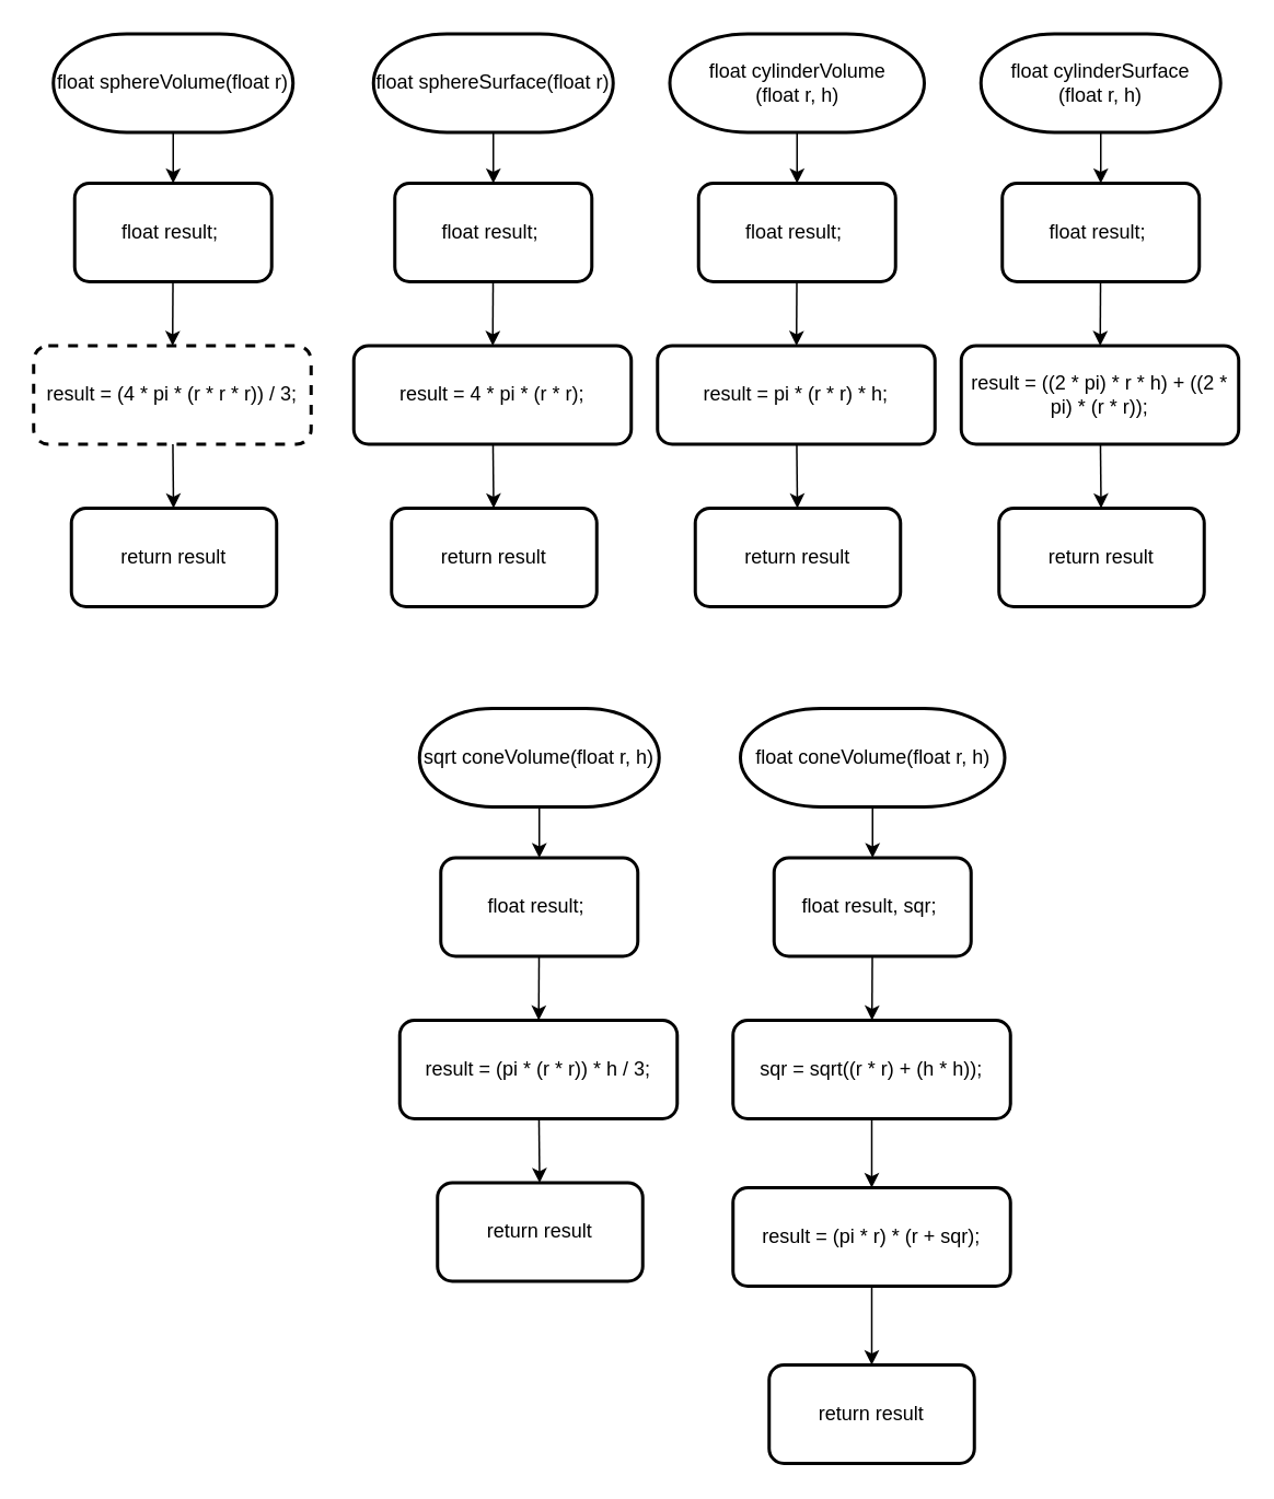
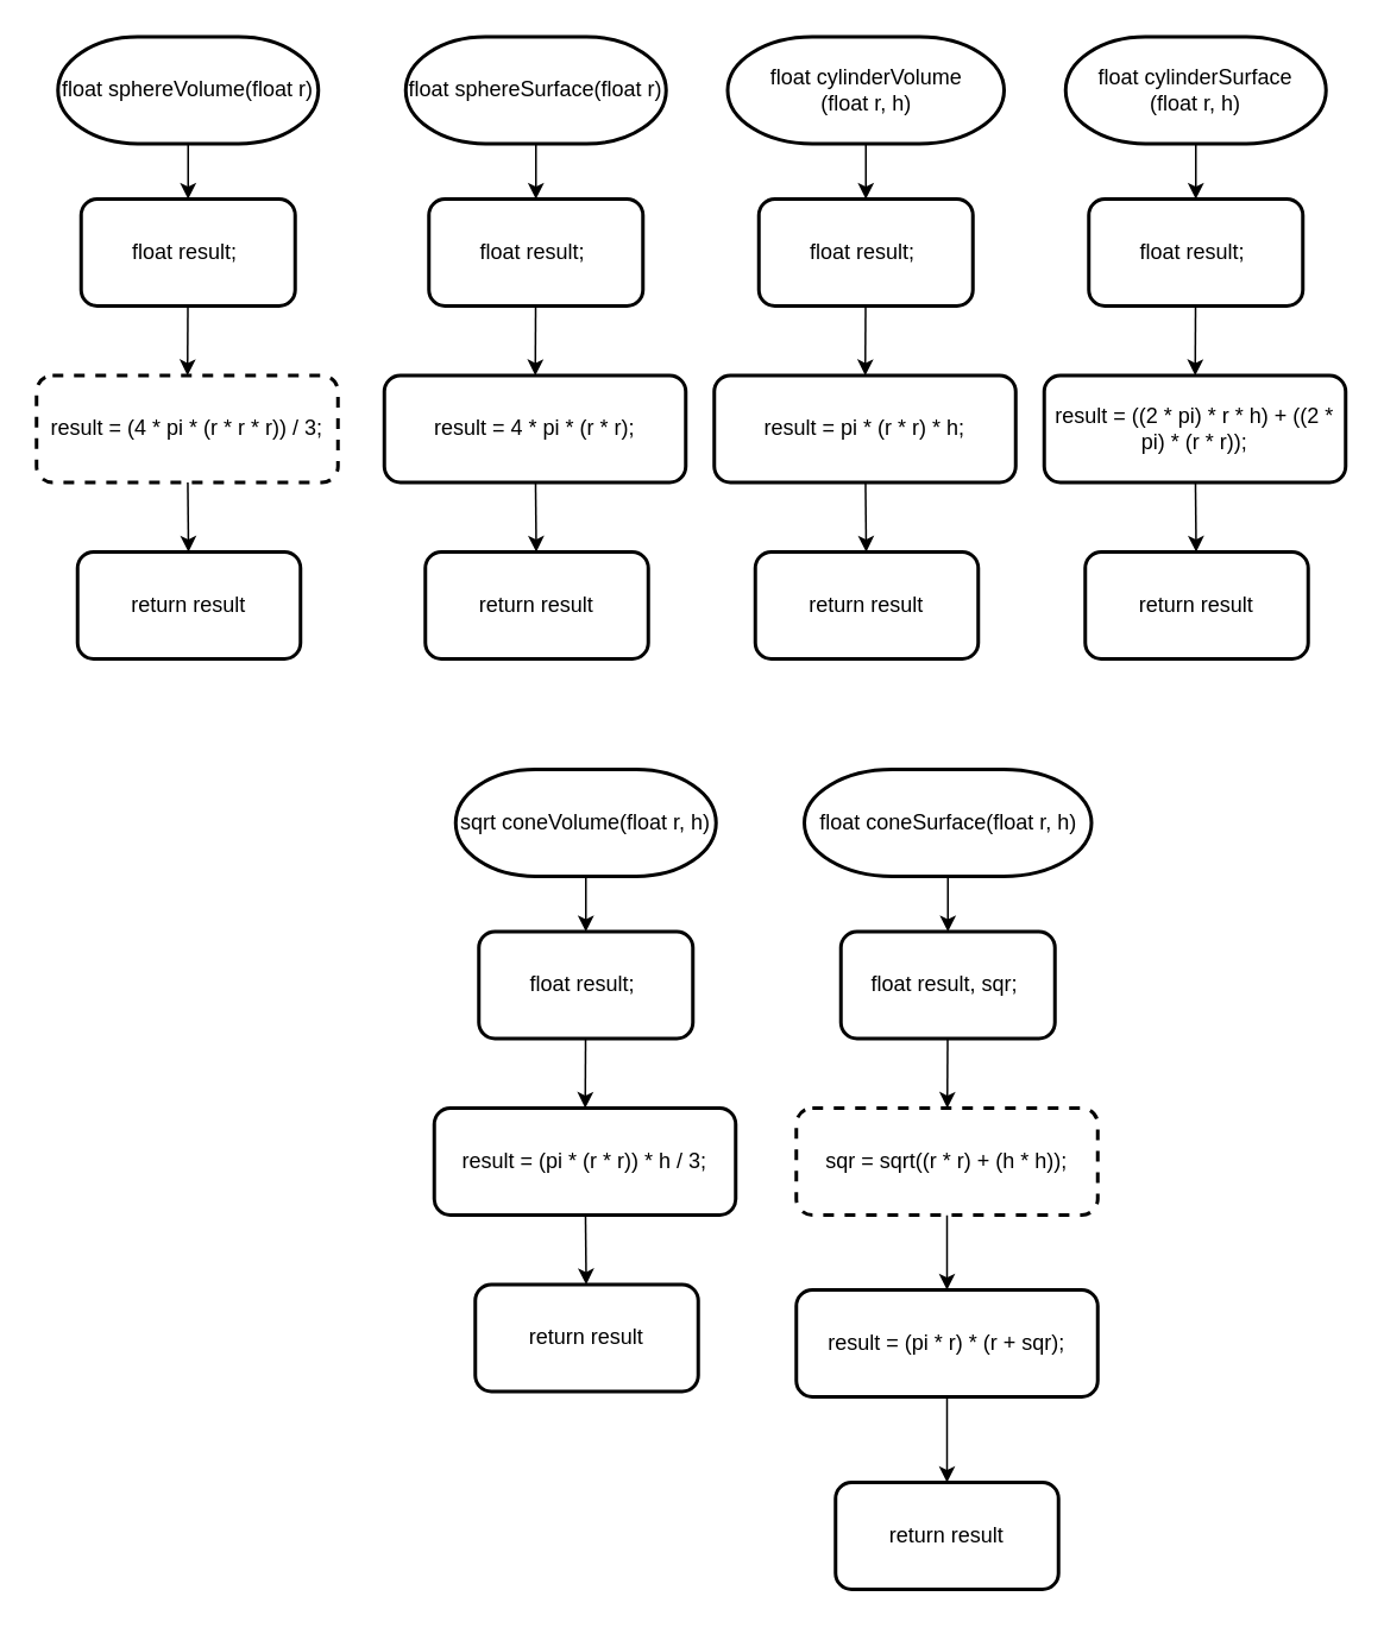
- <mxCell id="38" value="float coneVolume(float r, h)" style="strokeWidth=2;html=1;shape=mxgraph.flowchart.terminator;whiteSpace=wrap;" vertex="1" parent="1"><mxGeometry x="450.5" y="431" width="161" height="60" as="geometry" /></mxCell>
+ <mxCell id="38" value="float coneSurface(float r, h)" style="strokeWidth=2;html=1;shape=mxgraph.flowchart.terminator;whiteSpace=wrap;" vertex="1" parent="1"><mxGeometry x="450.5" y="431" width="161" height="60" as="geometry" /></mxCell>
- <mxCell id="42" value="sqr = sqrt((r * r) + (h * h));" style="rounded=1;whiteSpace=wrap;html=1;strokeWidth=2;" vertex="1" parent="1"><mxGeometry x="446" y="621" width="169" height="60" as="geometry" /></mxCell>
+ <mxCell id="42" value="sqr = sqrt((r * r) + (h * h));" style="rounded=1;whiteSpace=wrap;html=1;strokeWidth=2;dashed=1;" vertex="1" parent="1"><mxGeometry x="446" y="621" width="169" height="60" as="geometry" /></mxCell>
